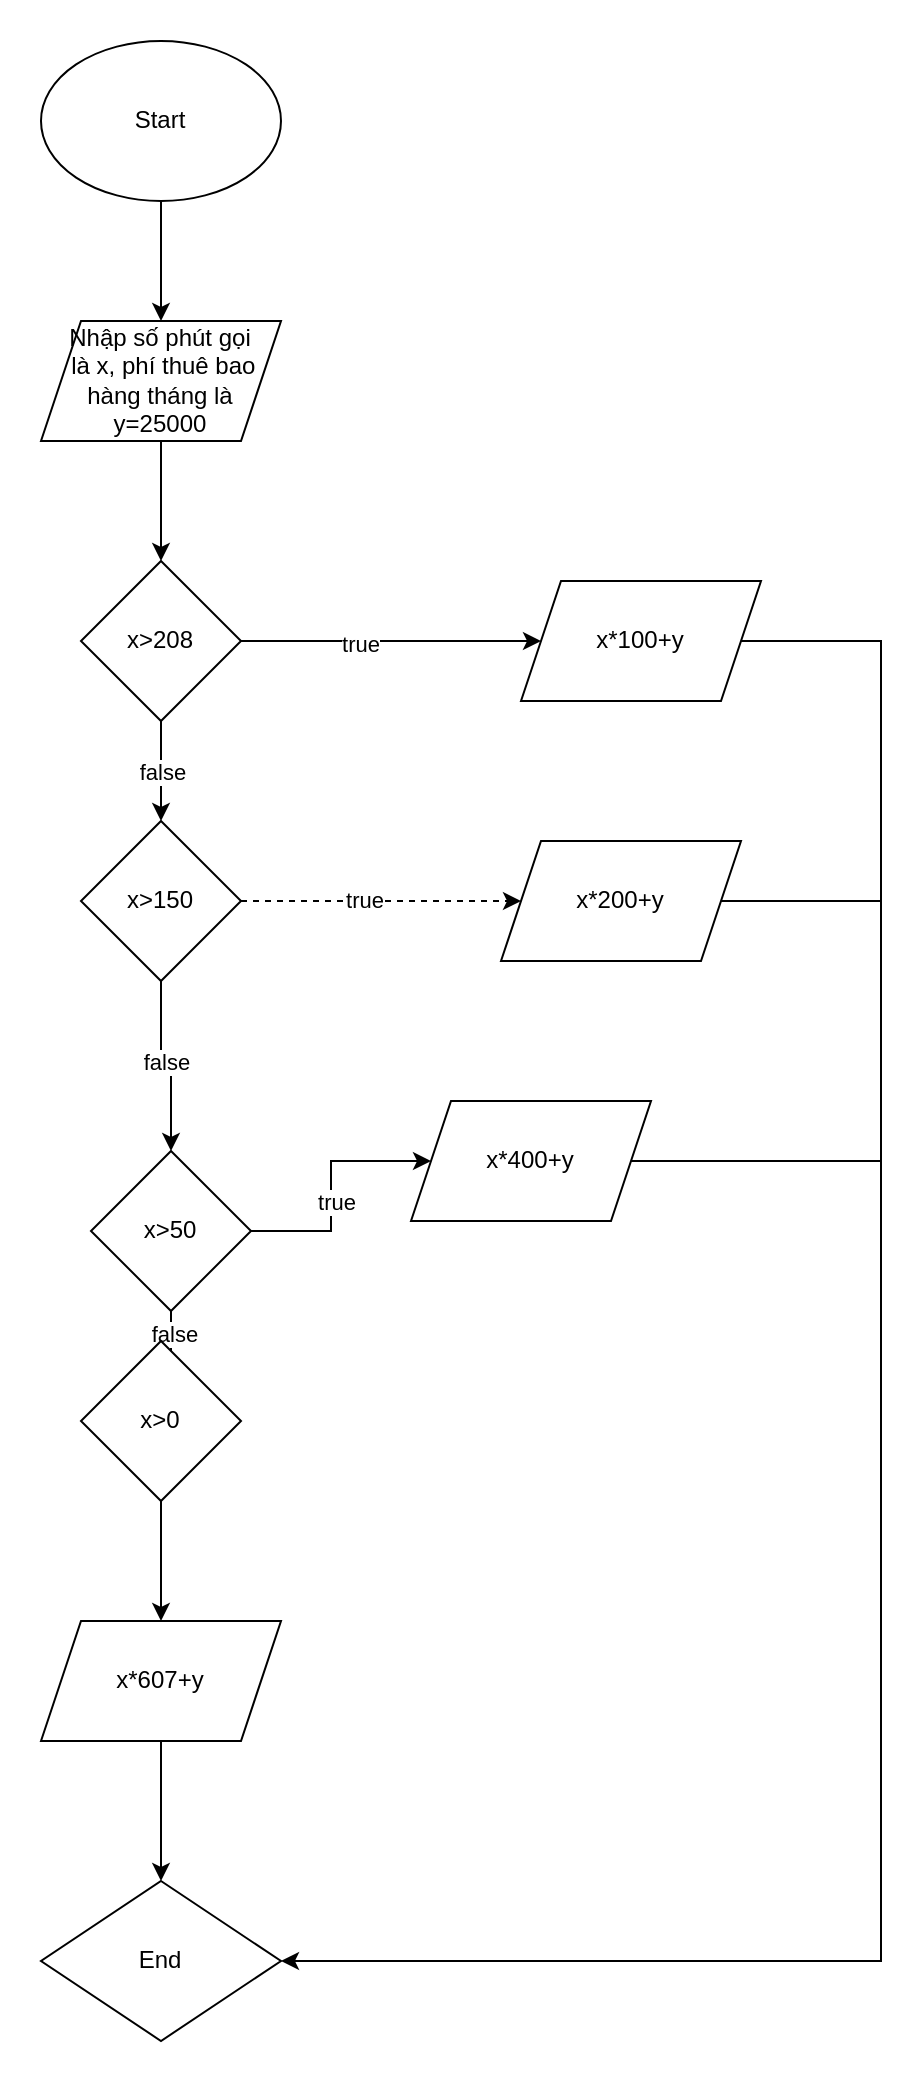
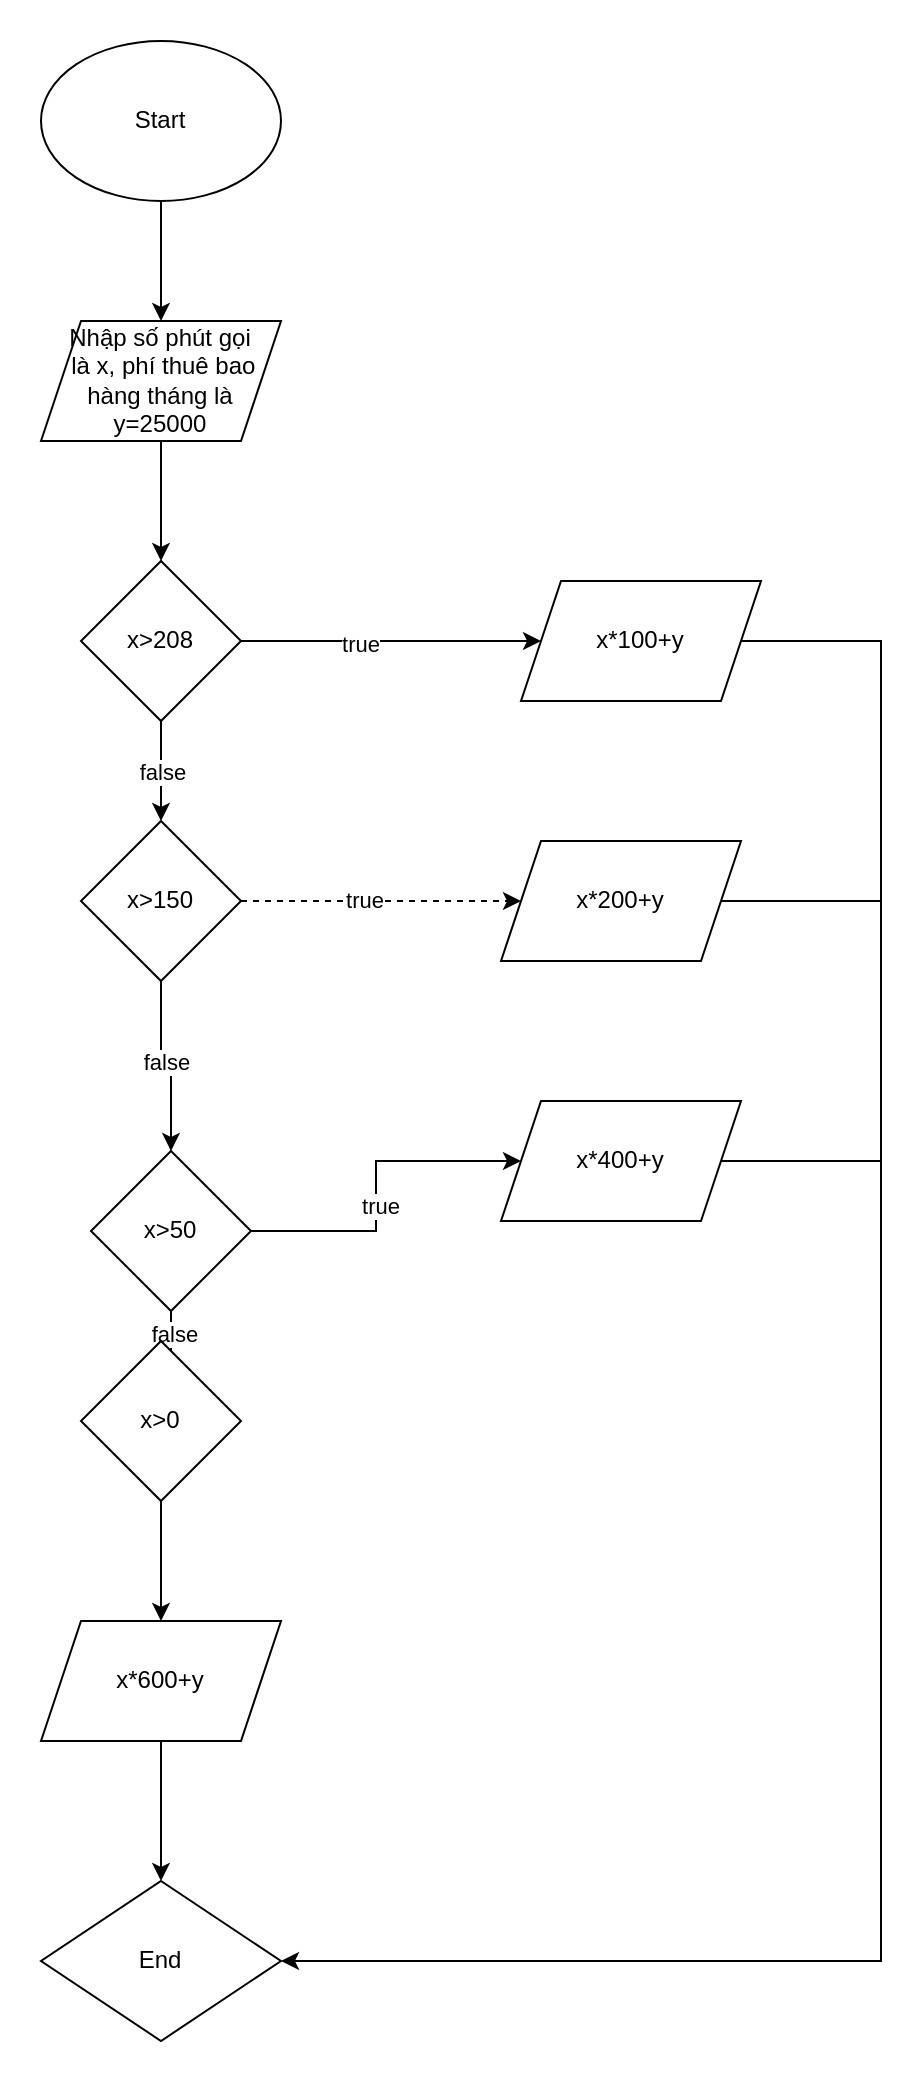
- <mxCell id="28" value="x*400+y" style="shape=parallelogram;perimeter=parallelogramPerimeter;whiteSpace=wrap;html=1;fixedSize=1;" parent="1" vertex="1"><mxGeometry x="205" y="550" width="120" height="60" as="geometry" /></mxCell>
+ <mxCell id="28" value="x*400+y" style="shape=parallelogram;perimeter=parallelogramPerimeter;whiteSpace=wrap;html=1;fixedSize=1;" parent="1" vertex="1"><mxGeometry x="250" y="550" width="120" height="60" as="geometry" /></mxCell>
- <mxCell id="24" value="x*607+y" style="shape=parallelogram;perimeter=parallelogramPerimeter;whiteSpace=wrap;html=1;fixedSize=1;" parent="1" vertex="1"><mxGeometry x="20" y="810" width="120" height="60" as="geometry" /></mxCell>
+ <mxCell id="24" value="x*600+y" style="shape=parallelogram;perimeter=parallelogramPerimeter;whiteSpace=wrap;html=1;fixedSize=1;" parent="1" vertex="1"><mxGeometry x="20" y="810" width="120" height="60" as="geometry" /></mxCell>
